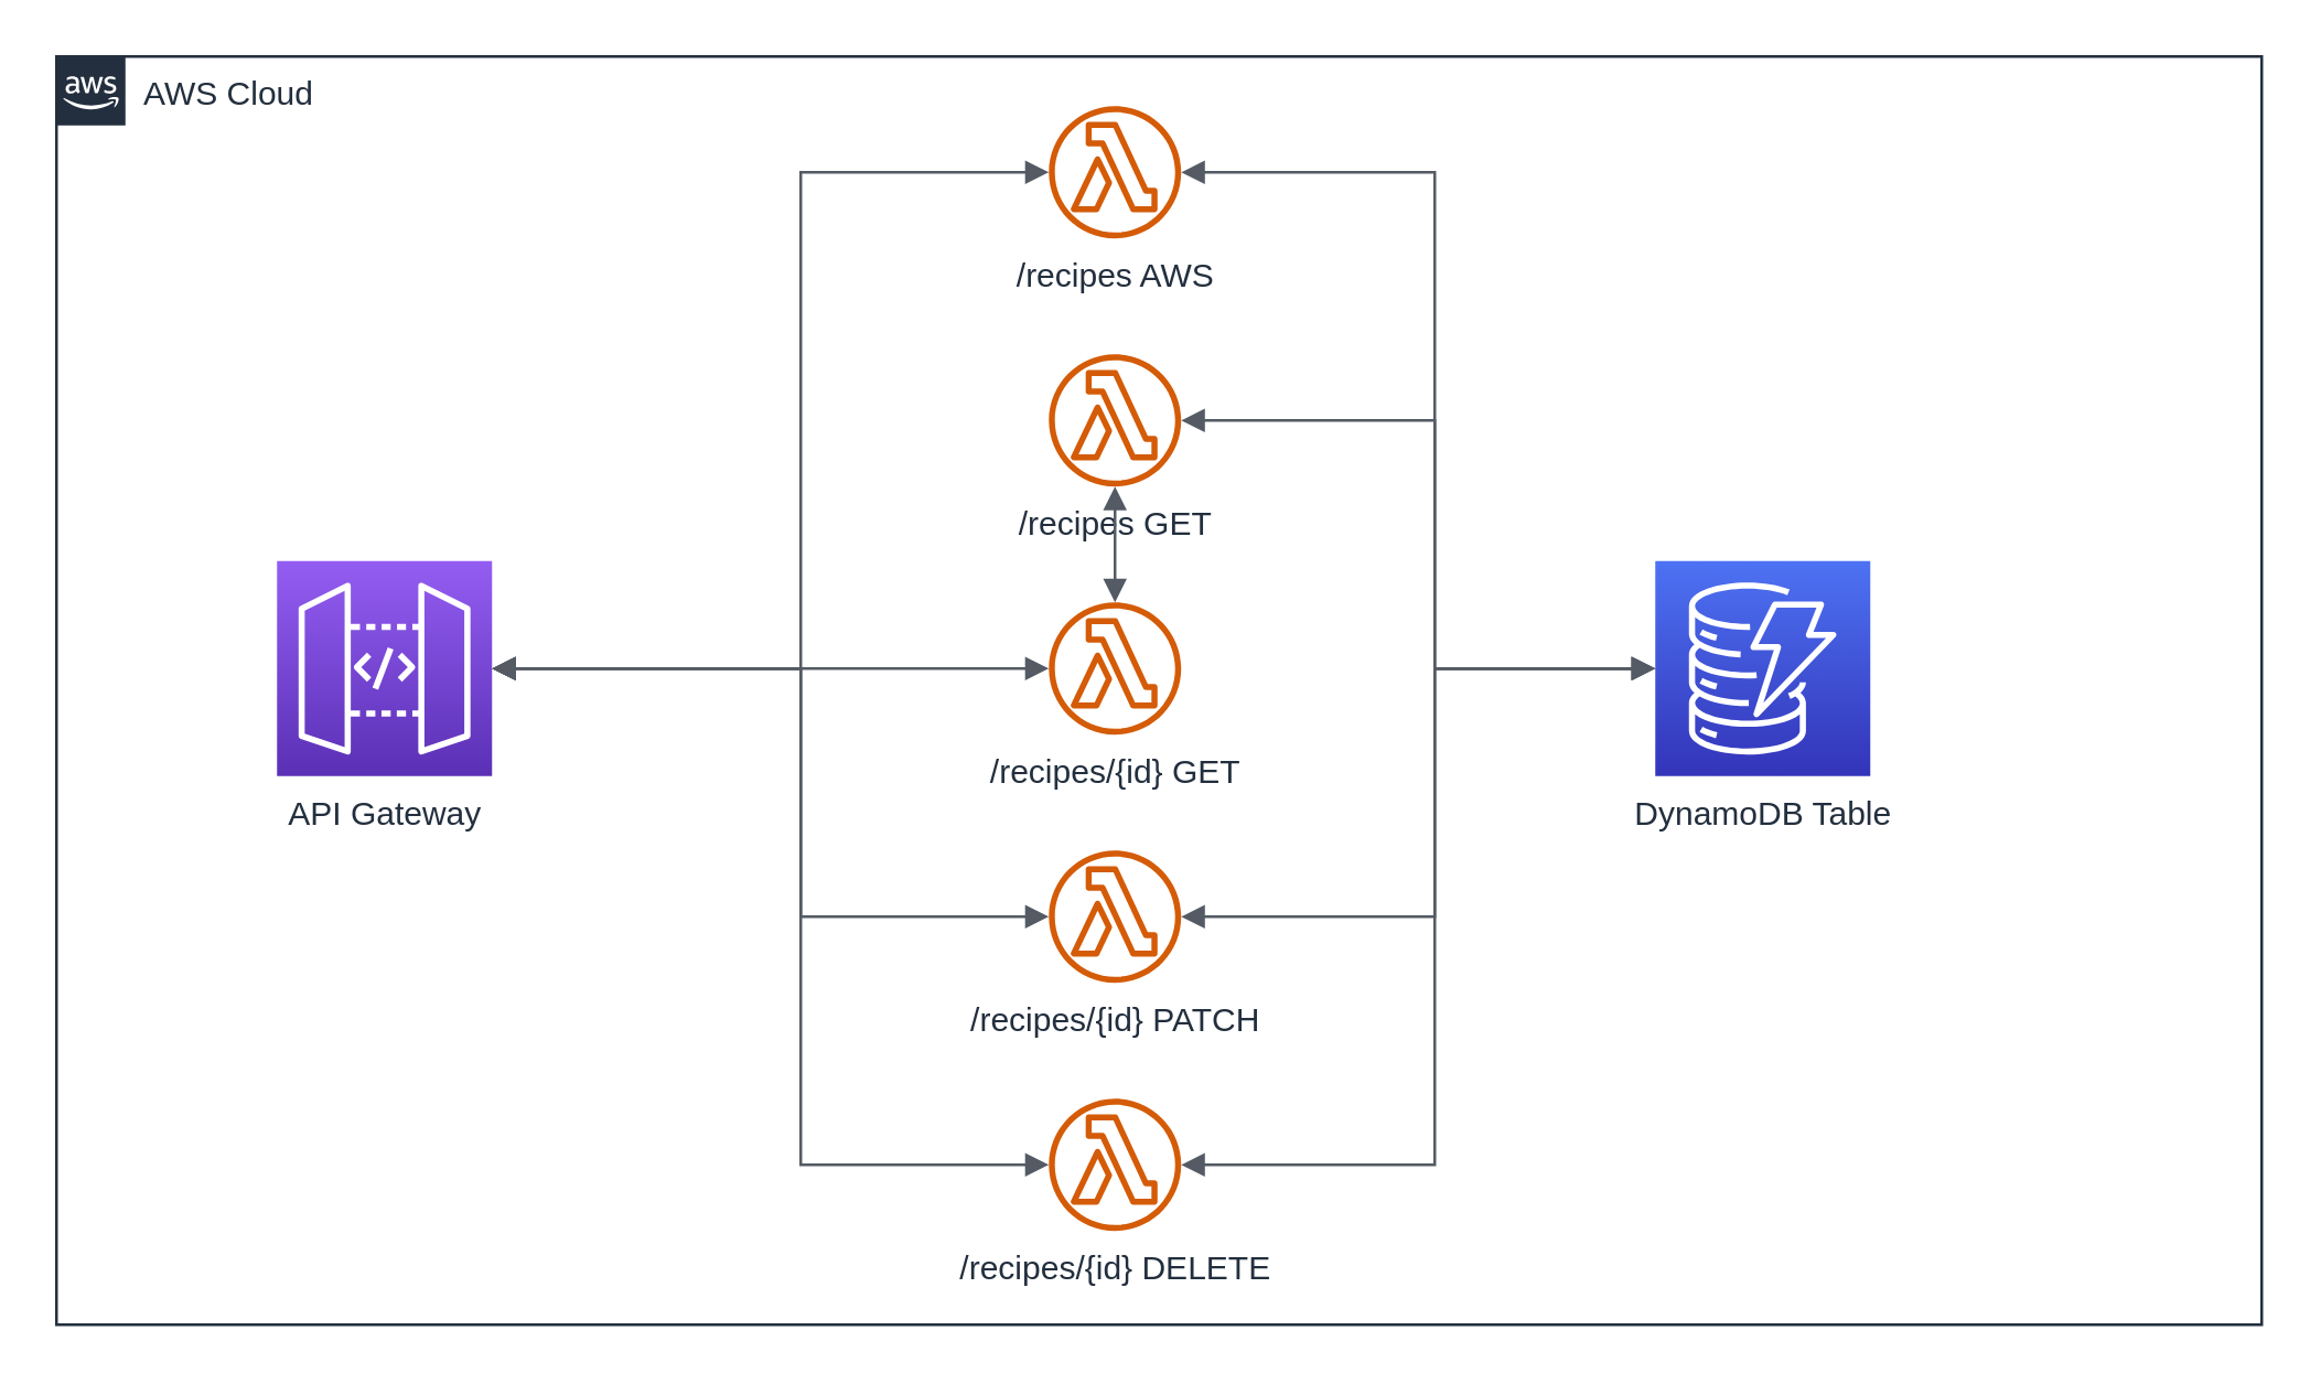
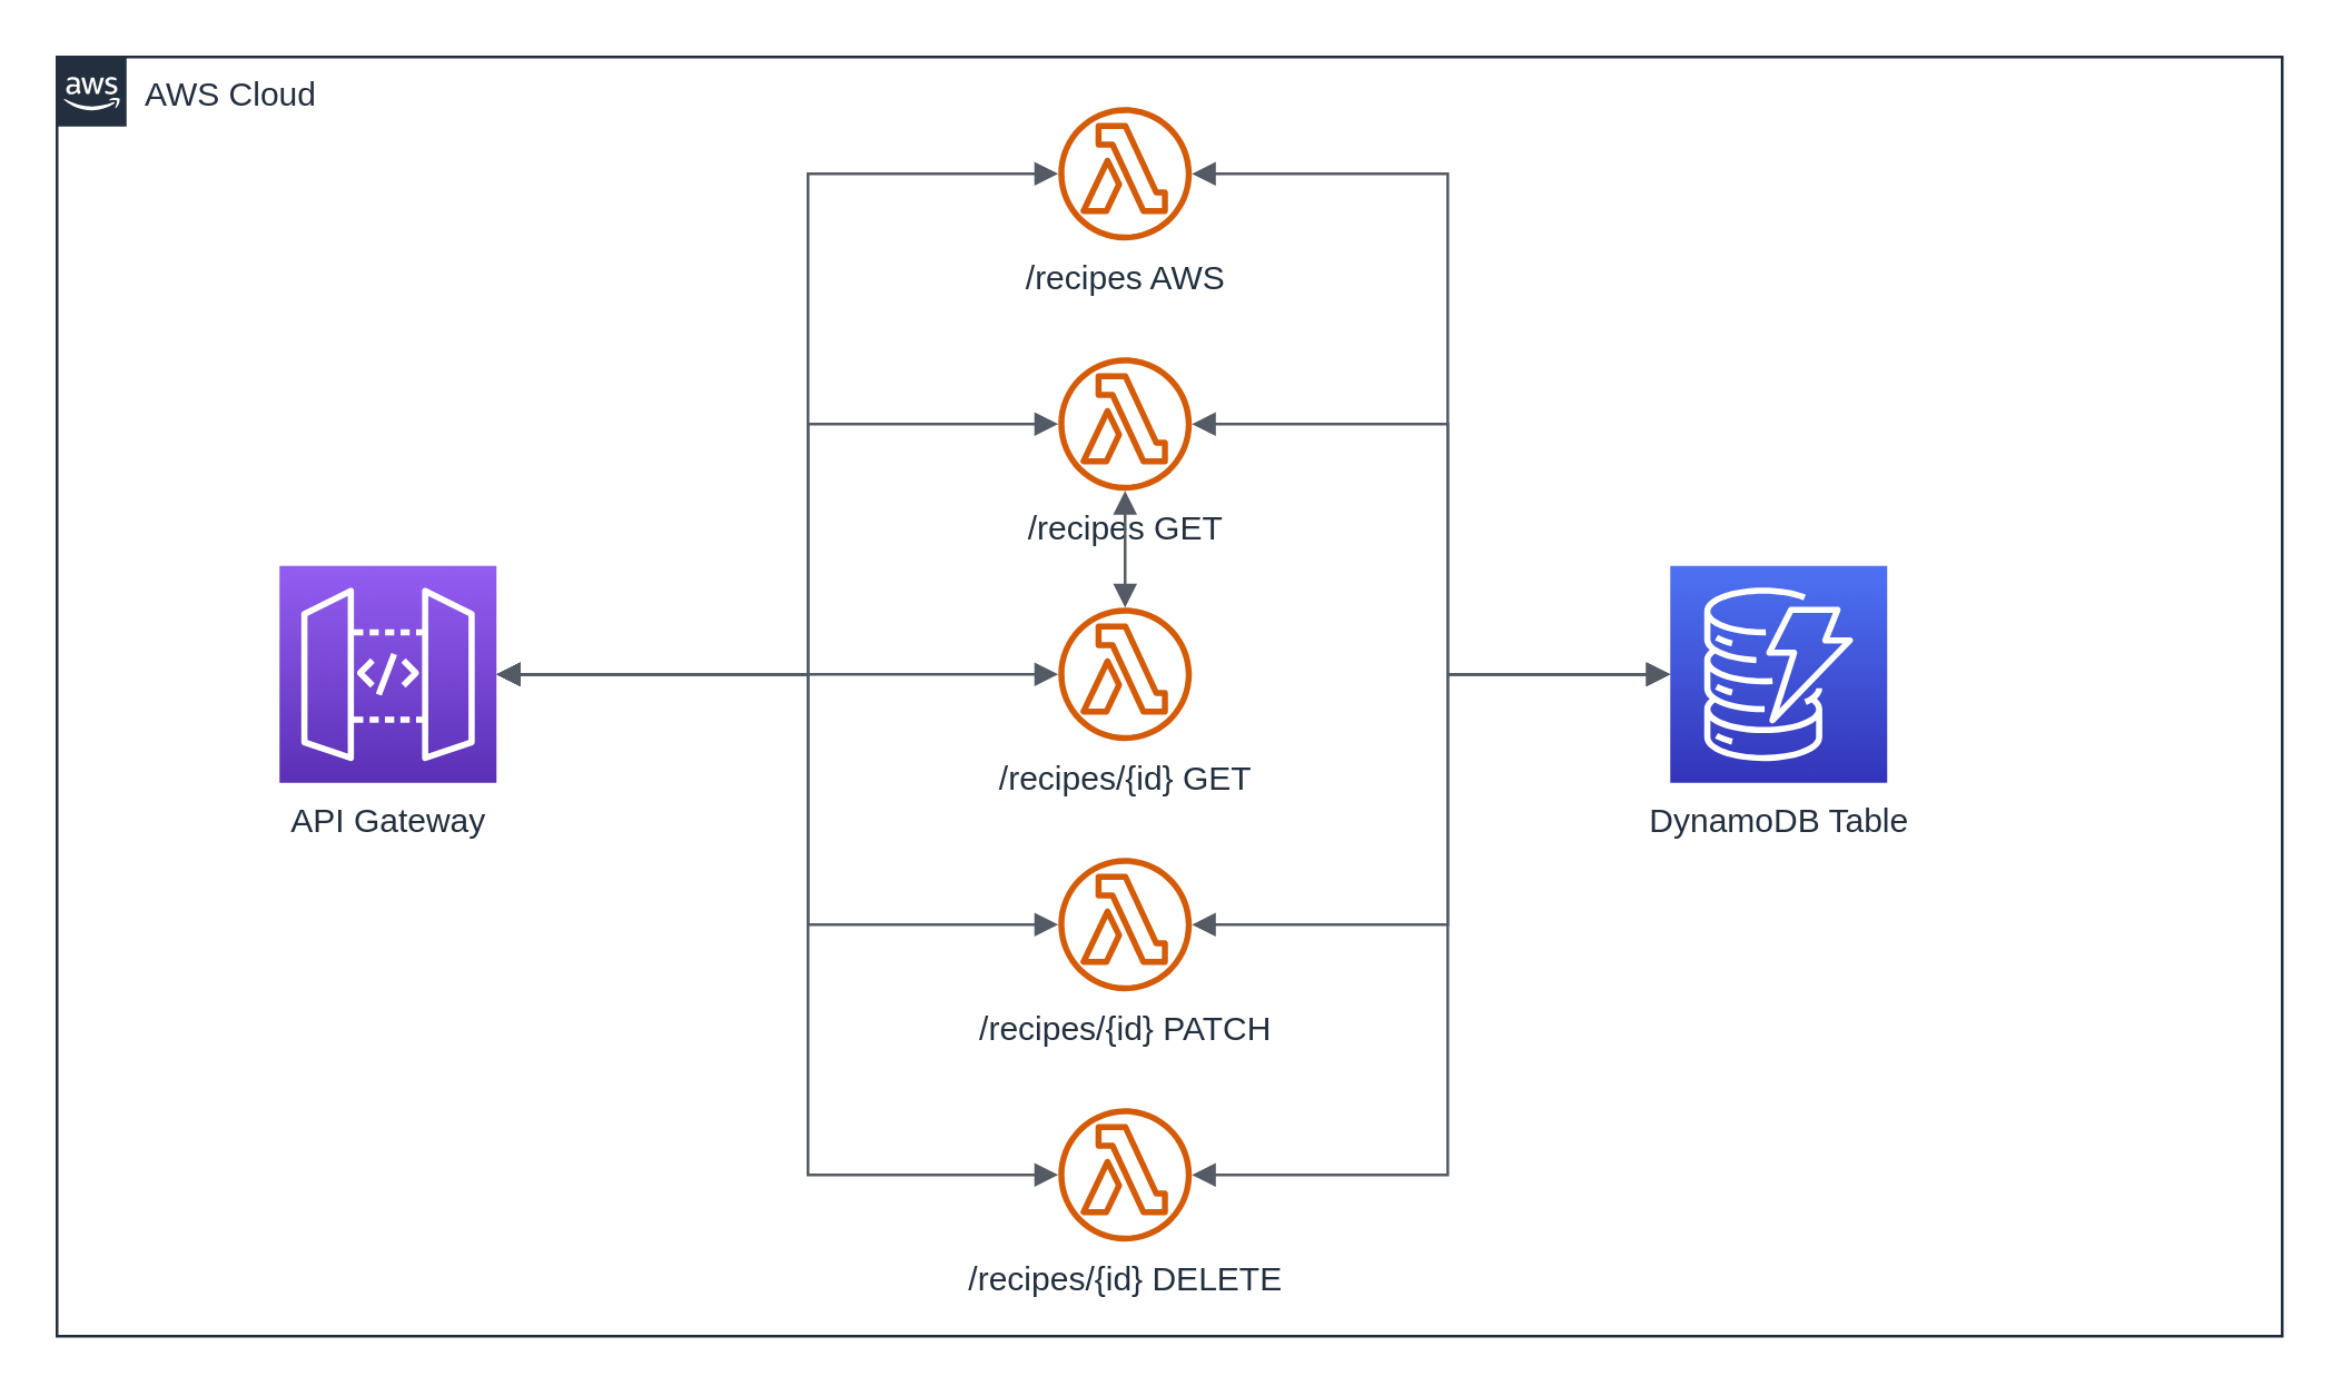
+ <mxCell id="11" value="" style="edgeStyle=orthogonalEdgeStyle;html=1;endArrow=block;elbow=vertical;startArrow=block;startFill=1;endFill=1;strokeColor=#545B64;rounded=0;exitX=1;exitY=0.5;exitDx=0;exitDy=0;exitPerimeter=0;" edge="1" parent="2" source="9" target="4"><mxGeometry width="100" relative="1" as="geometry"><mxPoint x="340" y="330" as="sourcePoint" /><mxPoint x="440" y="330" as="targetPoint" /><Array as="points"><mxPoint x="270" y="222" /><mxPoint x="270" y="132" /></Array></mxGeometry></mxCell>
